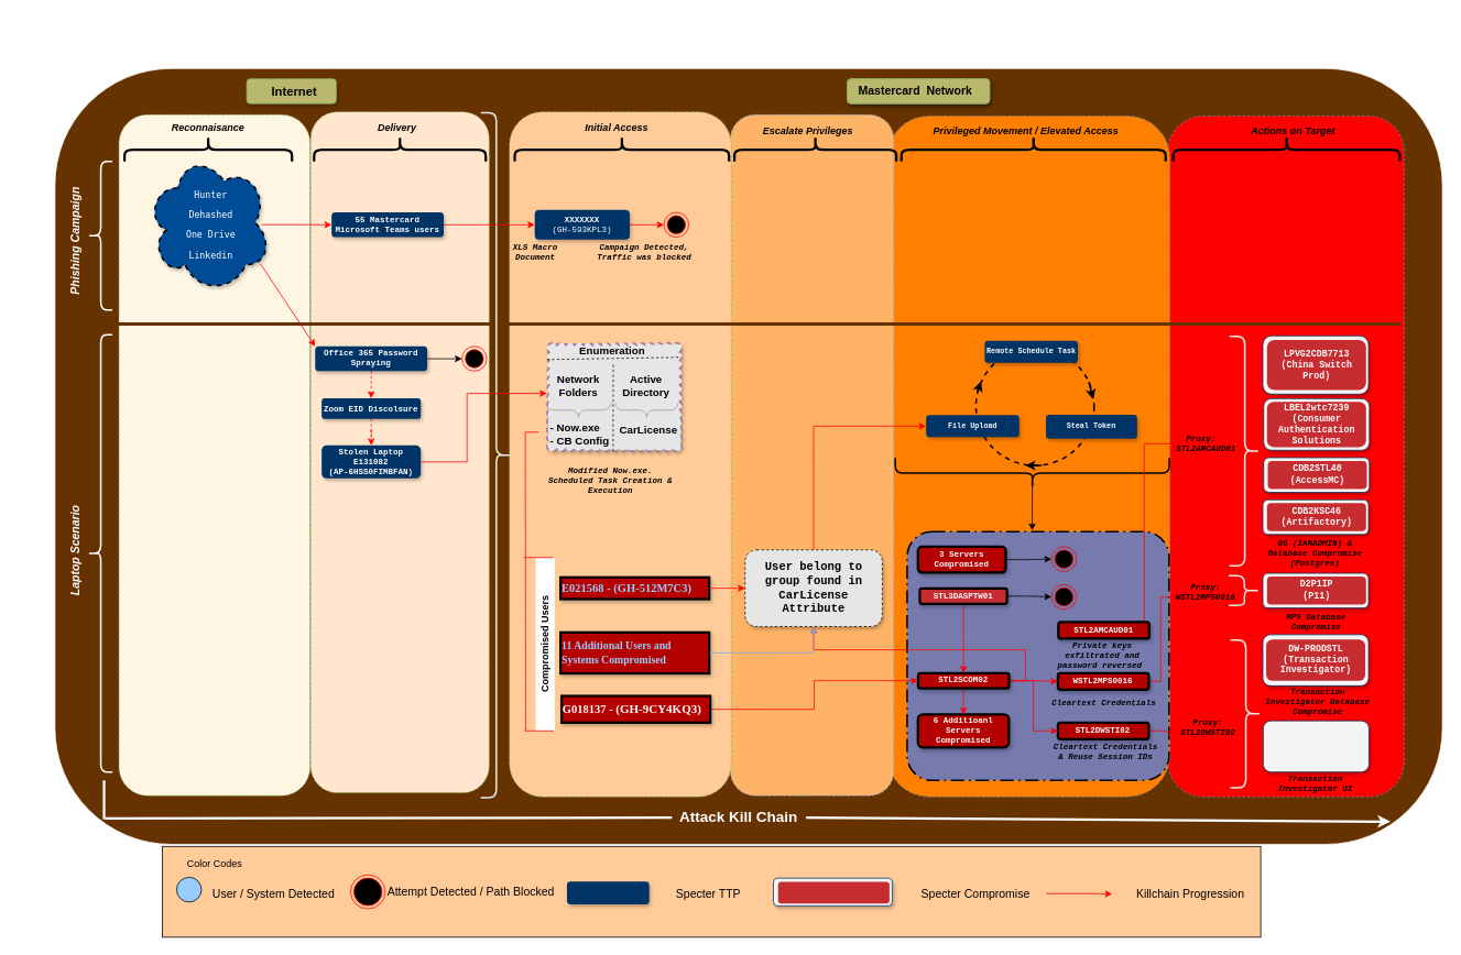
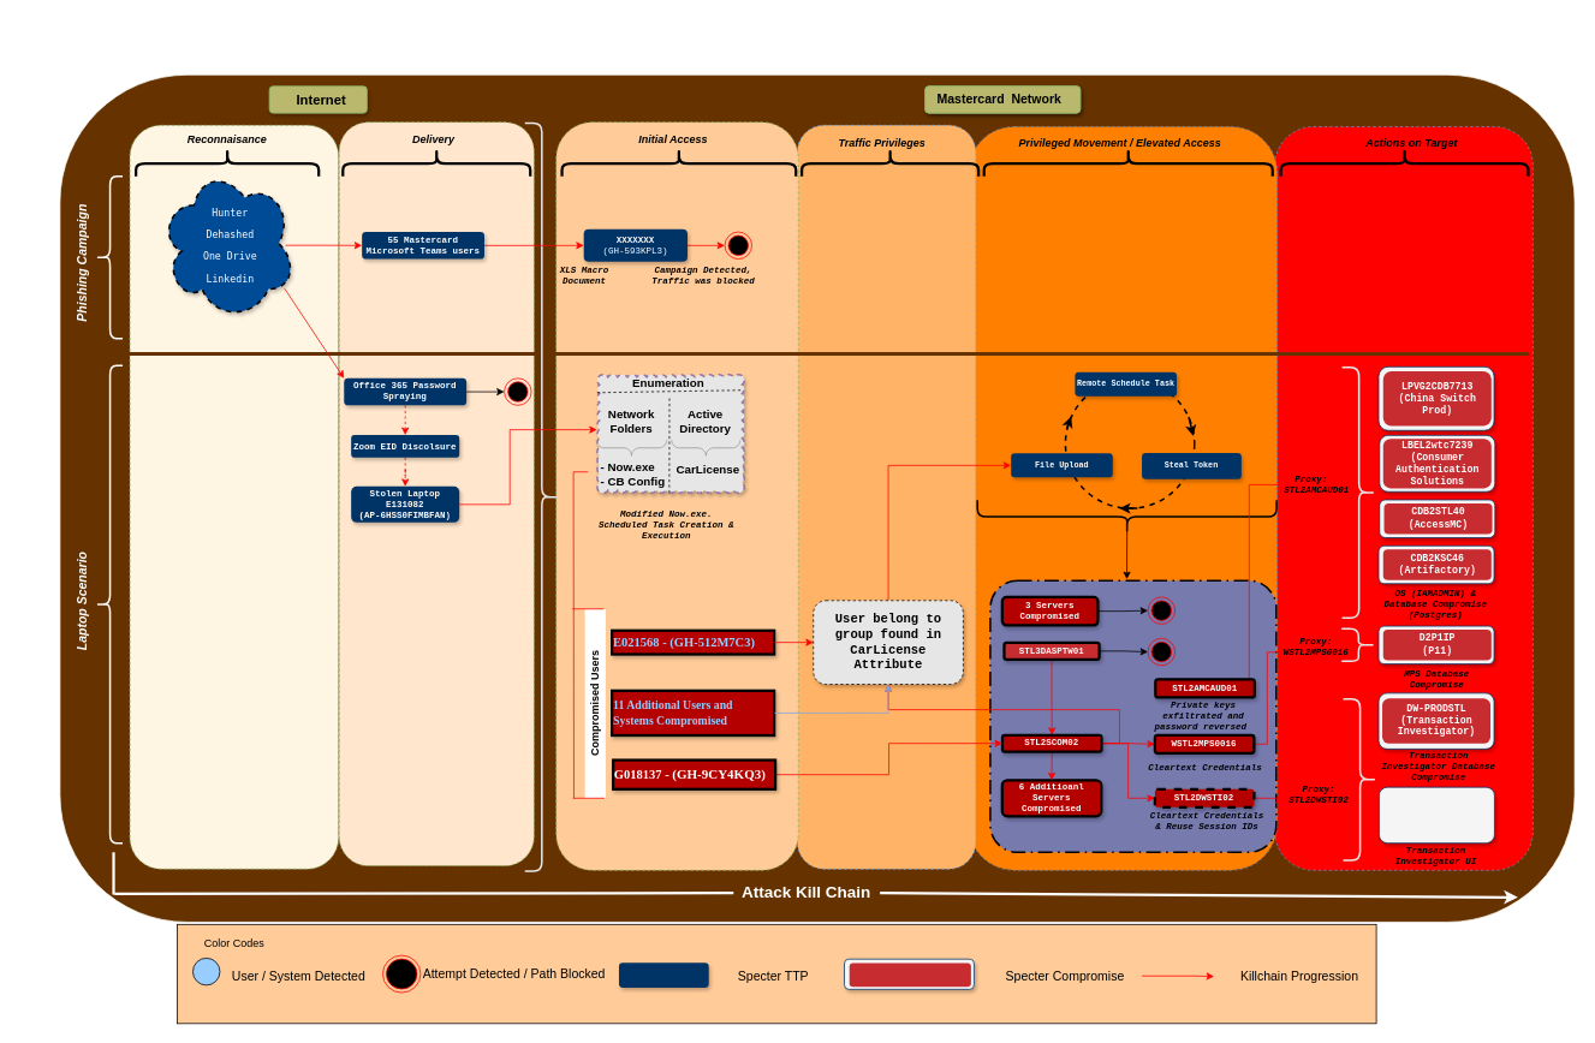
- <mxCell id="10" value="&lt;span style=&quot;font-size: 12px ; line-height: 14.4px&quot;&gt;&lt;b&gt;&lt;i&gt;Escalate Privileges&lt;/i&gt;&lt;/b&gt;&lt;/span&gt;" style="text;html=1;strokeColor=none;fillColor=none;align=center;verticalAlign=middle;whiteSpace=wrap;shadow=1;glass=0;comic=0;labelBackgroundColor=none;fontFamily=Helvetica;fontSize=10;fontColor=#000000;" vertex="1" parent="1"><mxGeometry x="908.48" y="150.12" width="140" height="16" as="geometry" /></mxCell>
+ <mxCell id="10" value="&lt;span style=&quot;font-size: 12px ; line-height: 14.4px&quot;&gt;&lt;b&gt;&lt;i&gt;Traffic Privileges&lt;/i&gt;&lt;/b&gt;&lt;/span&gt;" style="text;html=1;strokeColor=none;fillColor=none;align=center;verticalAlign=middle;whiteSpace=wrap;shadow=1;glass=0;comic=0;labelBackgroundColor=none;fontFamily=Helvetica;fontSize=10;fontColor=#000000;" vertex="1" parent="1"><mxGeometry x="908.48" y="150.12" width="140" height="16" as="geometry" /></mxCell>
- <mxCell id="145" value="&lt;font color=&quot;#fcfcfc&quot;&gt;STL2DWSTI02&lt;/font&gt;" style="rounded=1;whiteSpace=wrap;html=1;glass=0;shadow=1;strokeWidth=3;perimeterSpacing=0;fontFamily=Courier New;fontSize=10;fontStyle=1;fillColor=#B50000;movable=1;resizable=1;rotatable=1;deletable=1;editable=1;locked=0;connectable=1;" vertex="1" parent="1"><mxGeometry x="1280.44" y="875" width="110" height="20" as="geometry" /></mxCell>
+ <mxCell id="145" value="&lt;font color=&quot;#fcfcfc&quot;&gt;STL2DWSTI02&lt;/font&gt;" style="rounded=1;whiteSpace=wrap;html=1;glass=0;shadow=1;strokeWidth=3;perimeterSpacing=0;fontFamily=Courier New;fontSize=10;fontStyle=1;fillColor=#B50000;movable=1;resizable=1;rotatable=1;deletable=1;editable=1;locked=0;connectable=1;dashed=1;" vertex="1" parent="1"><mxGeometry x="1280.44" y="875" width="110" height="20" as="geometry" /></mxCell>
